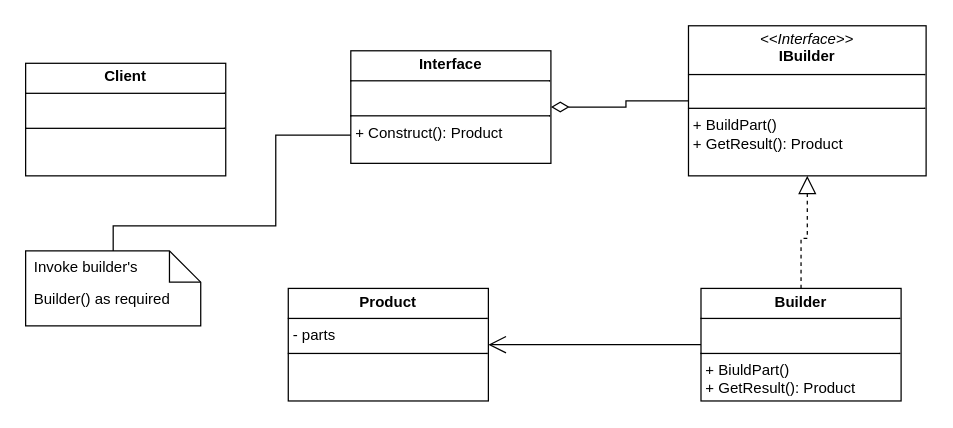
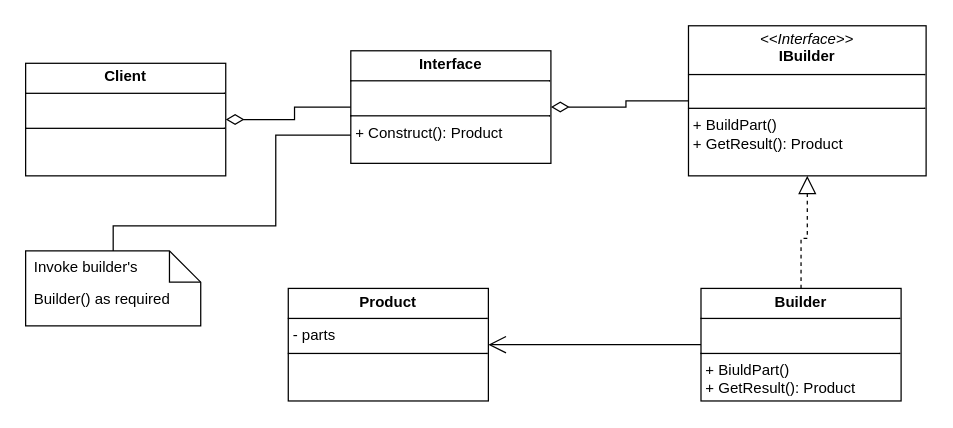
+ <mxCell id="2" style="edgeStyle=orthogonalEdgeStyle;rounded=0;orthogonalLoop=1;jettySize=auto;html=1;endArrow=none;endFill=0;endSize=6;startSize=12;startArrow=diamondThin;startFill=0;" edge="1" parent="1" source="3" target="4"><mxGeometry relative="1" as="geometry" /></mxCell>
